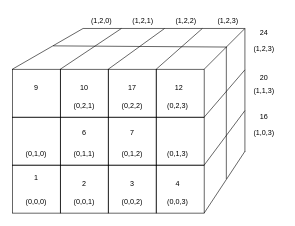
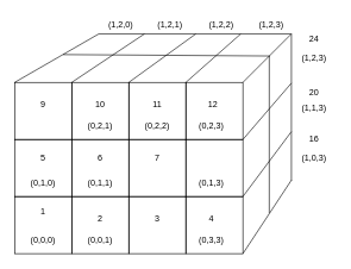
- <mxCell id="53" value="17" style="text;strokeColor=none;align=center;fillColor=none;html=1;verticalAlign=middle;whiteSpace=wrap;rounded=0;" vertex="1" parent="1"><mxGeometry x="190" y="131" width="60" height="30" as="geometry" /></mxCell>
+ <mxCell id="53" value="11" style="text;strokeColor=none;align=center;fillColor=none;html=1;verticalAlign=middle;whiteSpace=wrap;rounded=0;" vertex="1" parent="1"><mxGeometry x="190" y="131" width="60" height="30" as="geometry" /></mxCell>
+ <mxCell id="48" value="5" style="text;strokeColor=none;align=center;fillColor=none;html=1;verticalAlign=middle;whiteSpace=wrap;rounded=0;" vertex="1" parent="1"><mxGeometry x="30" y="206" width="60" height="30" as="geometry" /></mxCell>
- <mxCell id="34" value="(0,1,2)" style="text;strokeColor=none;align=center;fillColor=none;html=1;verticalAlign=middle;whiteSpace=wrap;rounded=0;" vertex="1" parent="1"><mxGeometry x="190" y="241" width="60" height="30" as="geometry" /></mxCell>
- <mxCell id="30" value="(0,0,2)" style="text;strokeColor=none;align=center;fillColor=none;html=1;verticalAlign=middle;whiteSpace=wrap;rounded=0;" vertex="1" parent="1"><mxGeometry x="190" y="321" width="60" height="30" as="geometry" /></mxCell>
- <mxCell id="31" value="(0,0,3)" style="text;strokeColor=none;align=center;fillColor=none;html=1;verticalAlign=middle;whiteSpace=wrap;rounded=0;" vertex="1" parent="1"><mxGeometry x="266" y="321" width="60" height="30" as="geometry" /></mxCell>
+ <mxCell id="31" value="(0,3,3)" style="text;strokeColor=none;align=center;fillColor=none;html=1;verticalAlign=middle;whiteSpace=wrap;rounded=0;" vertex="1" parent="1"><mxGeometry x="266" y="321" width="60" height="30" as="geometry" /></mxCell>
